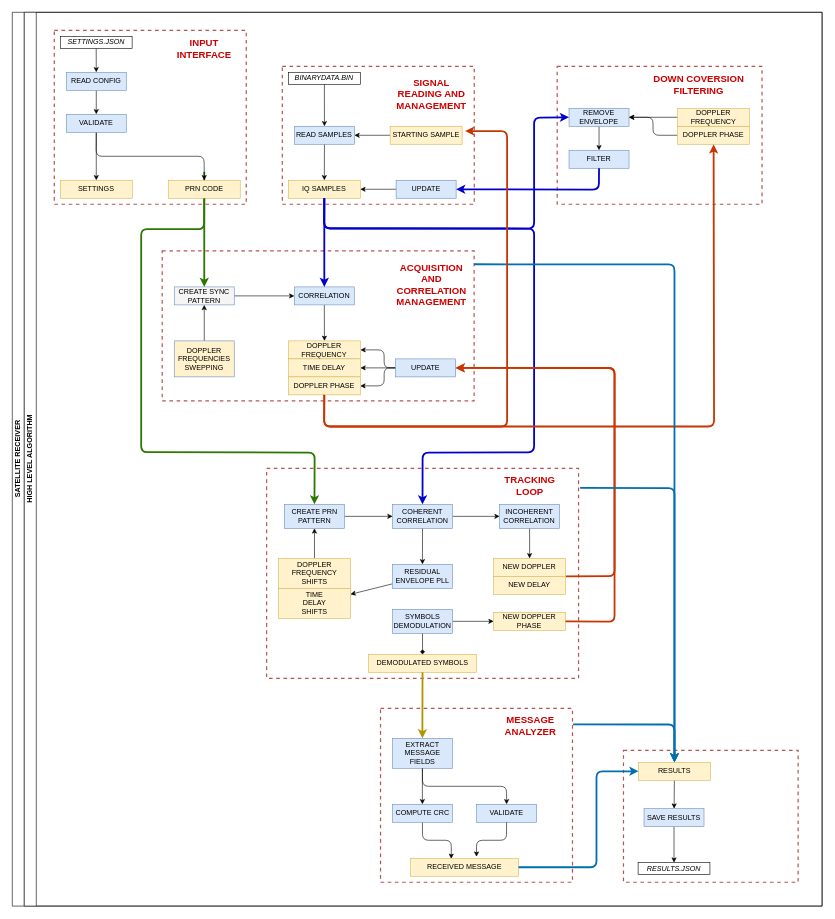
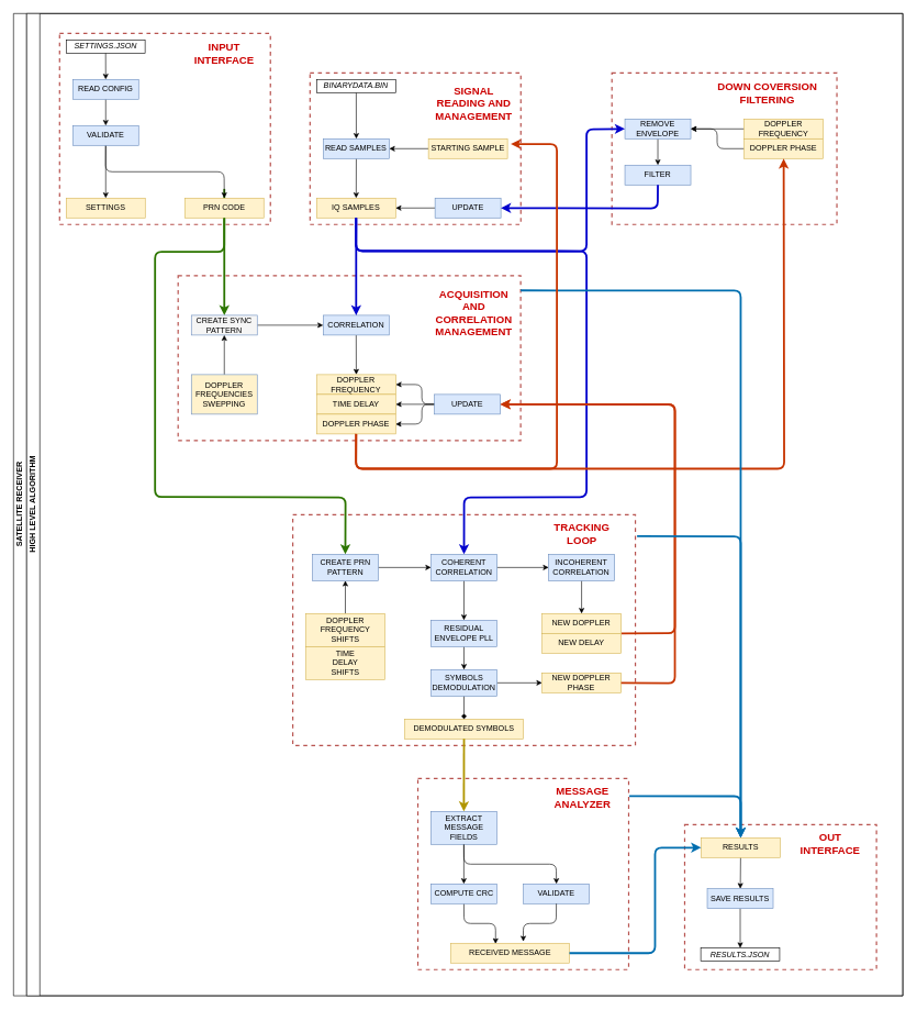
- <mxCell id="75" value="" style="edgeStyle=none;html=1;fontSize=16;strokeColor=#000000;strokeWidth=1;" parent="4" source="76" target="66" edge="1"><mxGeometry relative="1" as="geometry" /></mxCell>
+ <mxCell id="75" value="" style="edgeStyle=none;html=1;fontSize=16;strokeColor=#000000;strokeWidth=1;" parent="4" source="76" target="79" edge="1"><mxGeometry relative="1" as="geometry" /></mxCell>
+ <mxCell id="84" value="&lt;font color=&quot;#cc0000&quot;&gt;OUT INTERFACE&lt;/font&gt;" style="text;html=1;strokeColor=none;fillColor=none;align=center;verticalAlign=middle;whiteSpace=wrap;rounded=0;fontSize=16;fontStyle=1" parent="4" vertex="1"><mxGeometry x="1160" y="1240.27" width="120" height="40" as="geometry" /></mxCell>
